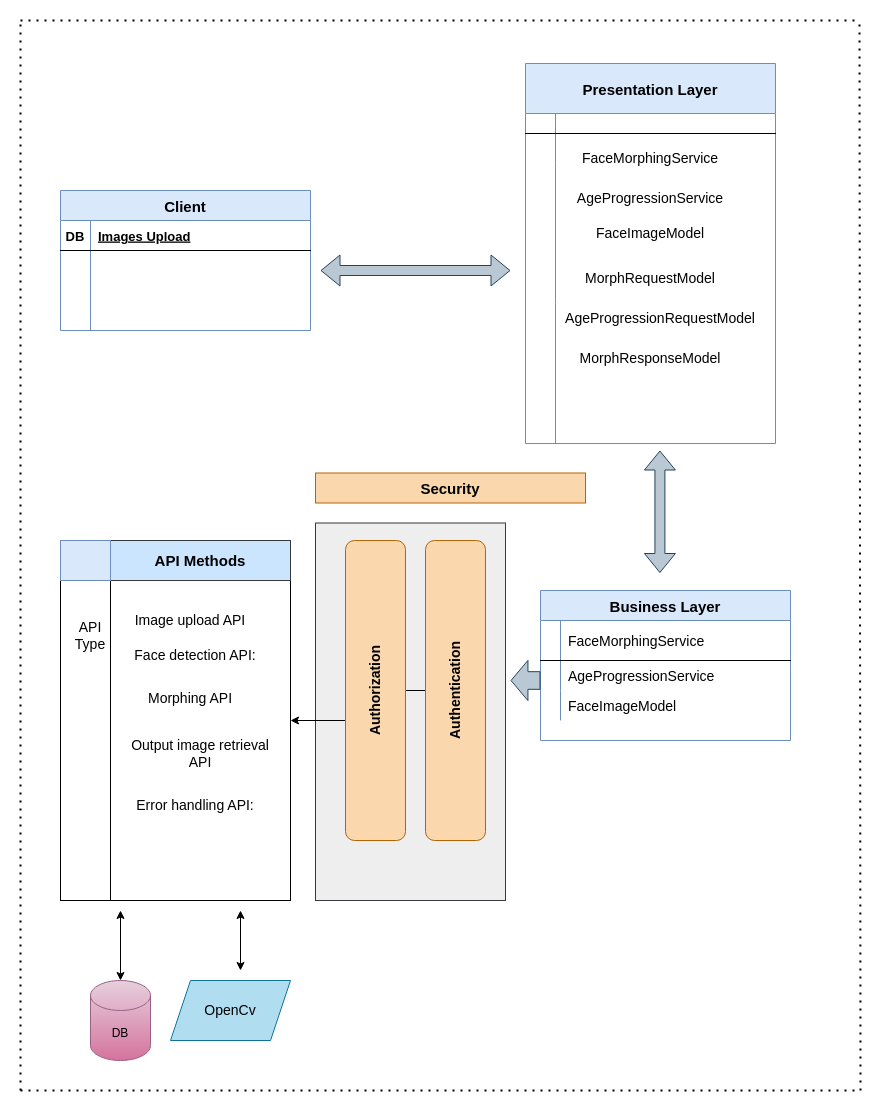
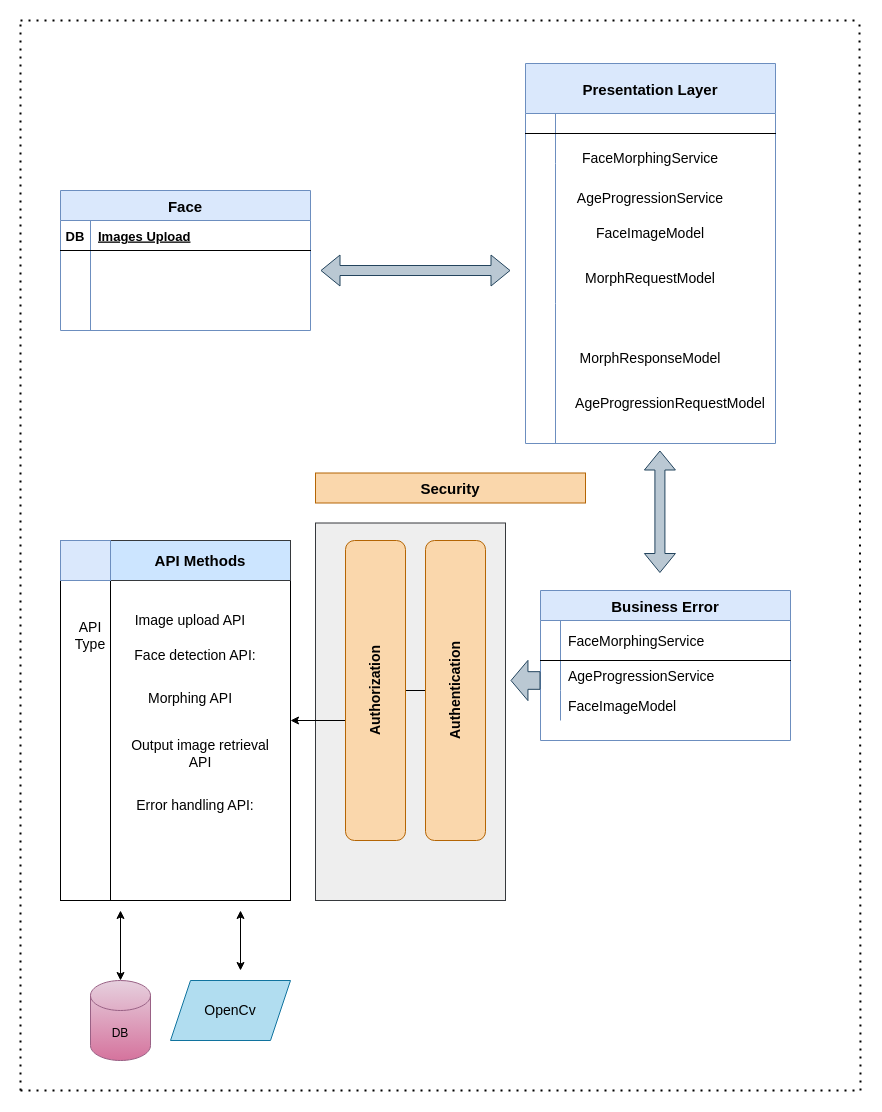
- <mxCell id="13" value="Client" style="shape=table;startSize=30;container=1;collapsible=1;childLayout=tableLayout;fixedRows=1;rowLines=0;fontStyle=1;align=center;resizeLast=1;fillColor=#dae8fc;strokeColor=#6c8ebf;fontSize=15;" parent="1" vertex="1"><mxGeometry x="60" width="250" height="140" as="geometry" y="190"><mxRectangle x="120" y="120" width="100" height="30" as="alternateBounds" /></mxGeometry></mxCell>
+ <mxCell id="13" value="Face" style="shape=table;startSize=30;container=1;collapsible=1;childLayout=tableLayout;fixedRows=1;rowLines=0;fontStyle=1;align=center;resizeLast=1;fillColor=#dae8fc;strokeColor=#6c8ebf;fontSize=15;" parent="1" vertex="1"><mxGeometry x="60" width="250" height="140" as="geometry" y="190"><mxRectangle x="120" y="120" width="100" height="30" as="alternateBounds" /></mxGeometry></mxCell>
- <mxCell id="54" value="&lt;font style=&quot;font-size: 14px;&quot;&gt;AgeProgressionRequestModel&lt;/font&gt;" style="text;html=1;strokeColor=none;fillColor=none;align=center;verticalAlign=middle;whiteSpace=wrap;rounded=0;" vertex="1" parent="1"><mxGeometry x="560" y="303" width="200" height="30" as="geometry" /></mxCell>
+ <mxCell id="54" value="&lt;font style=&quot;font-size: 14px;&quot;&gt;AgeProgressionRequestModel&lt;/font&gt;" style="text;html=1;strokeColor=none;fillColor=none;align=center;verticalAlign=middle;whiteSpace=wrap;rounded=0;" vertex="1" parent="1"><mxGeometry x="570" y="388" width="200" height="30" as="geometry" /></mxCell>
- <mxCell id="3" value="Business Layer" style="shape=table;startSize=30;container=1;collapsible=1;childLayout=tableLayout;fixedRows=1;rowLines=0;fontStyle=1;align=center;resizeLast=1;fillColor=#dae8fc;strokeColor=#6c8ebf;fontSize=15;" parent="1" vertex="1"><mxGeometry x="540" y="590" width="250" height="150" as="geometry" /></mxCell>
+ <mxCell id="3" value="Business Error" style="shape=table;startSize=30;container=1;collapsible=1;childLayout=tableLayout;fixedRows=1;rowLines=0;fontStyle=1;align=center;resizeLast=1;fillColor=#dae8fc;strokeColor=#6c8ebf;fontSize=15;" parent="1" vertex="1"><mxGeometry x="540" y="590" width="250" height="150" as="geometry" /></mxCell>
